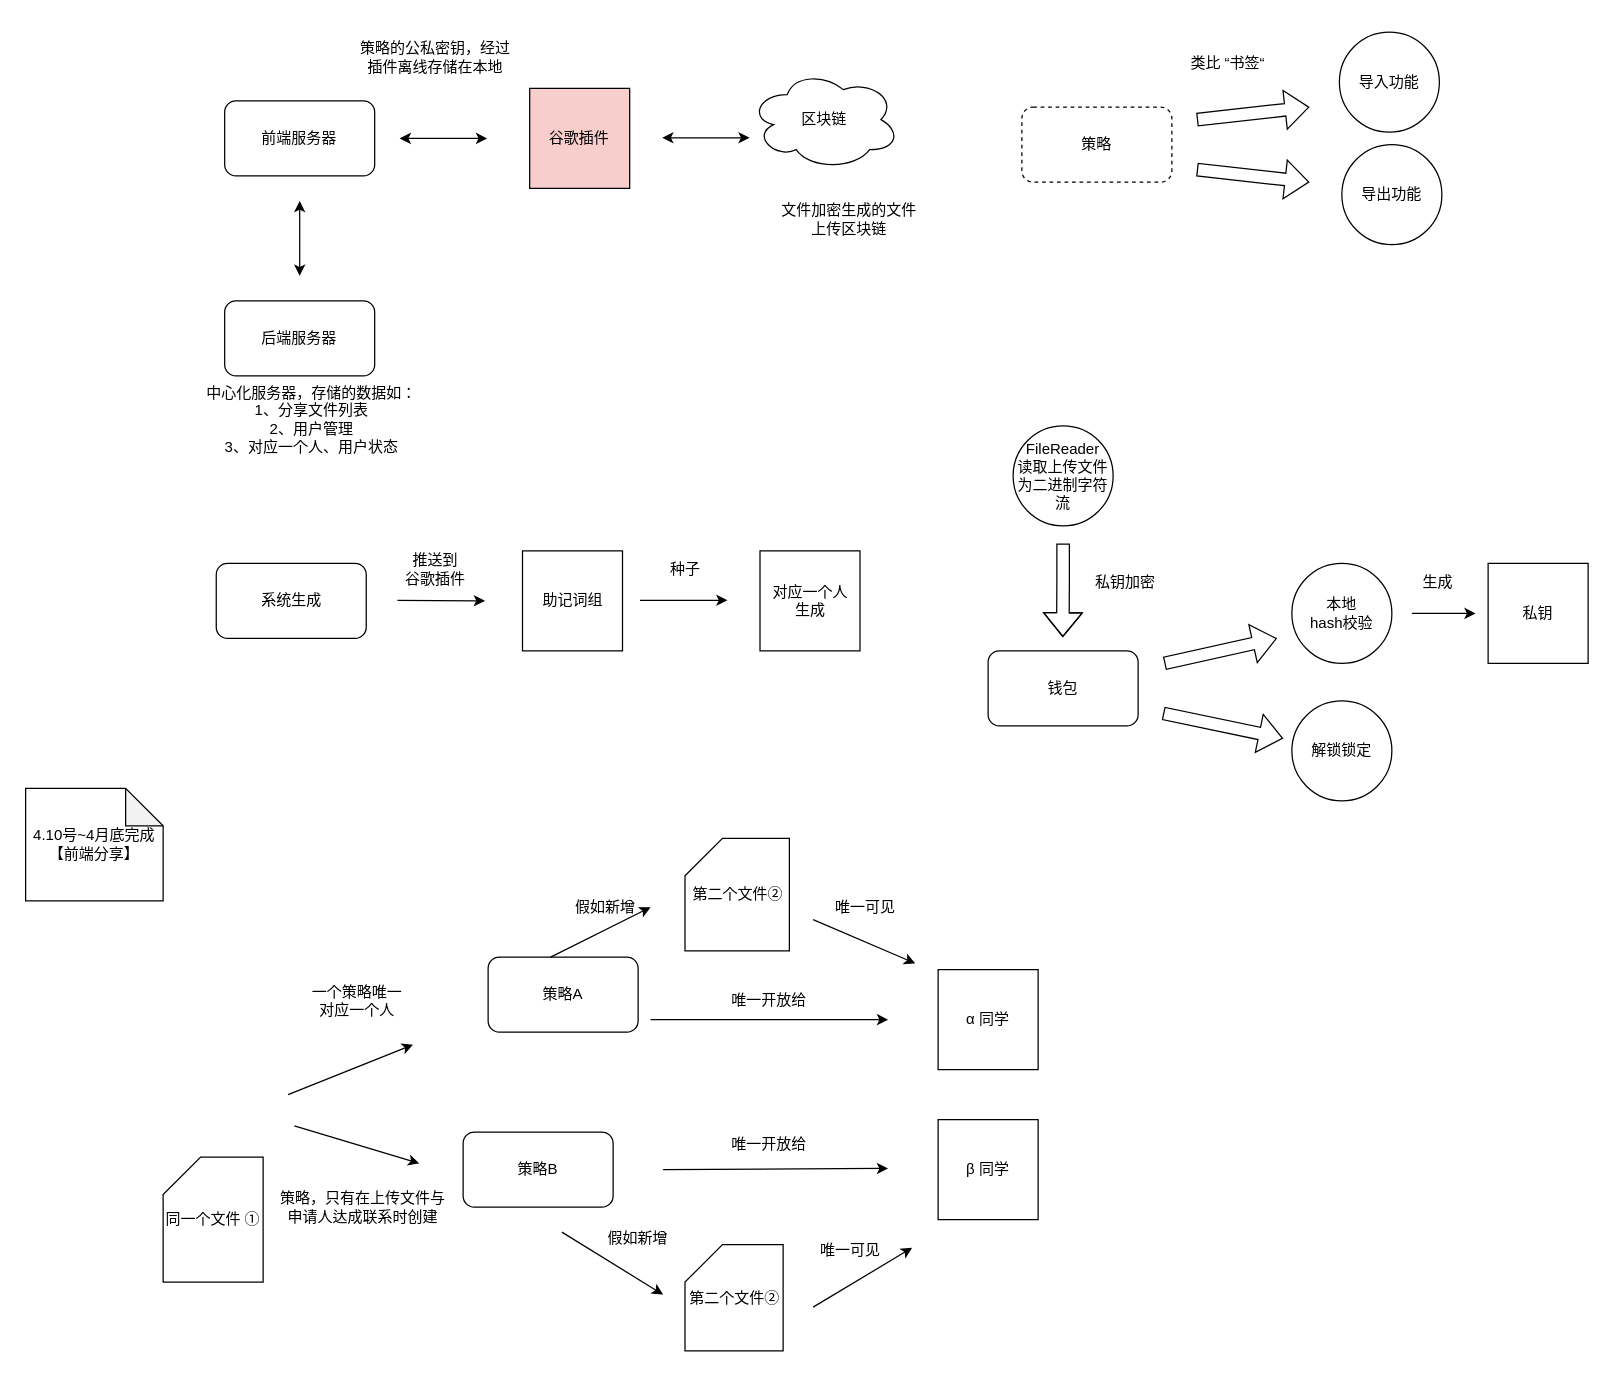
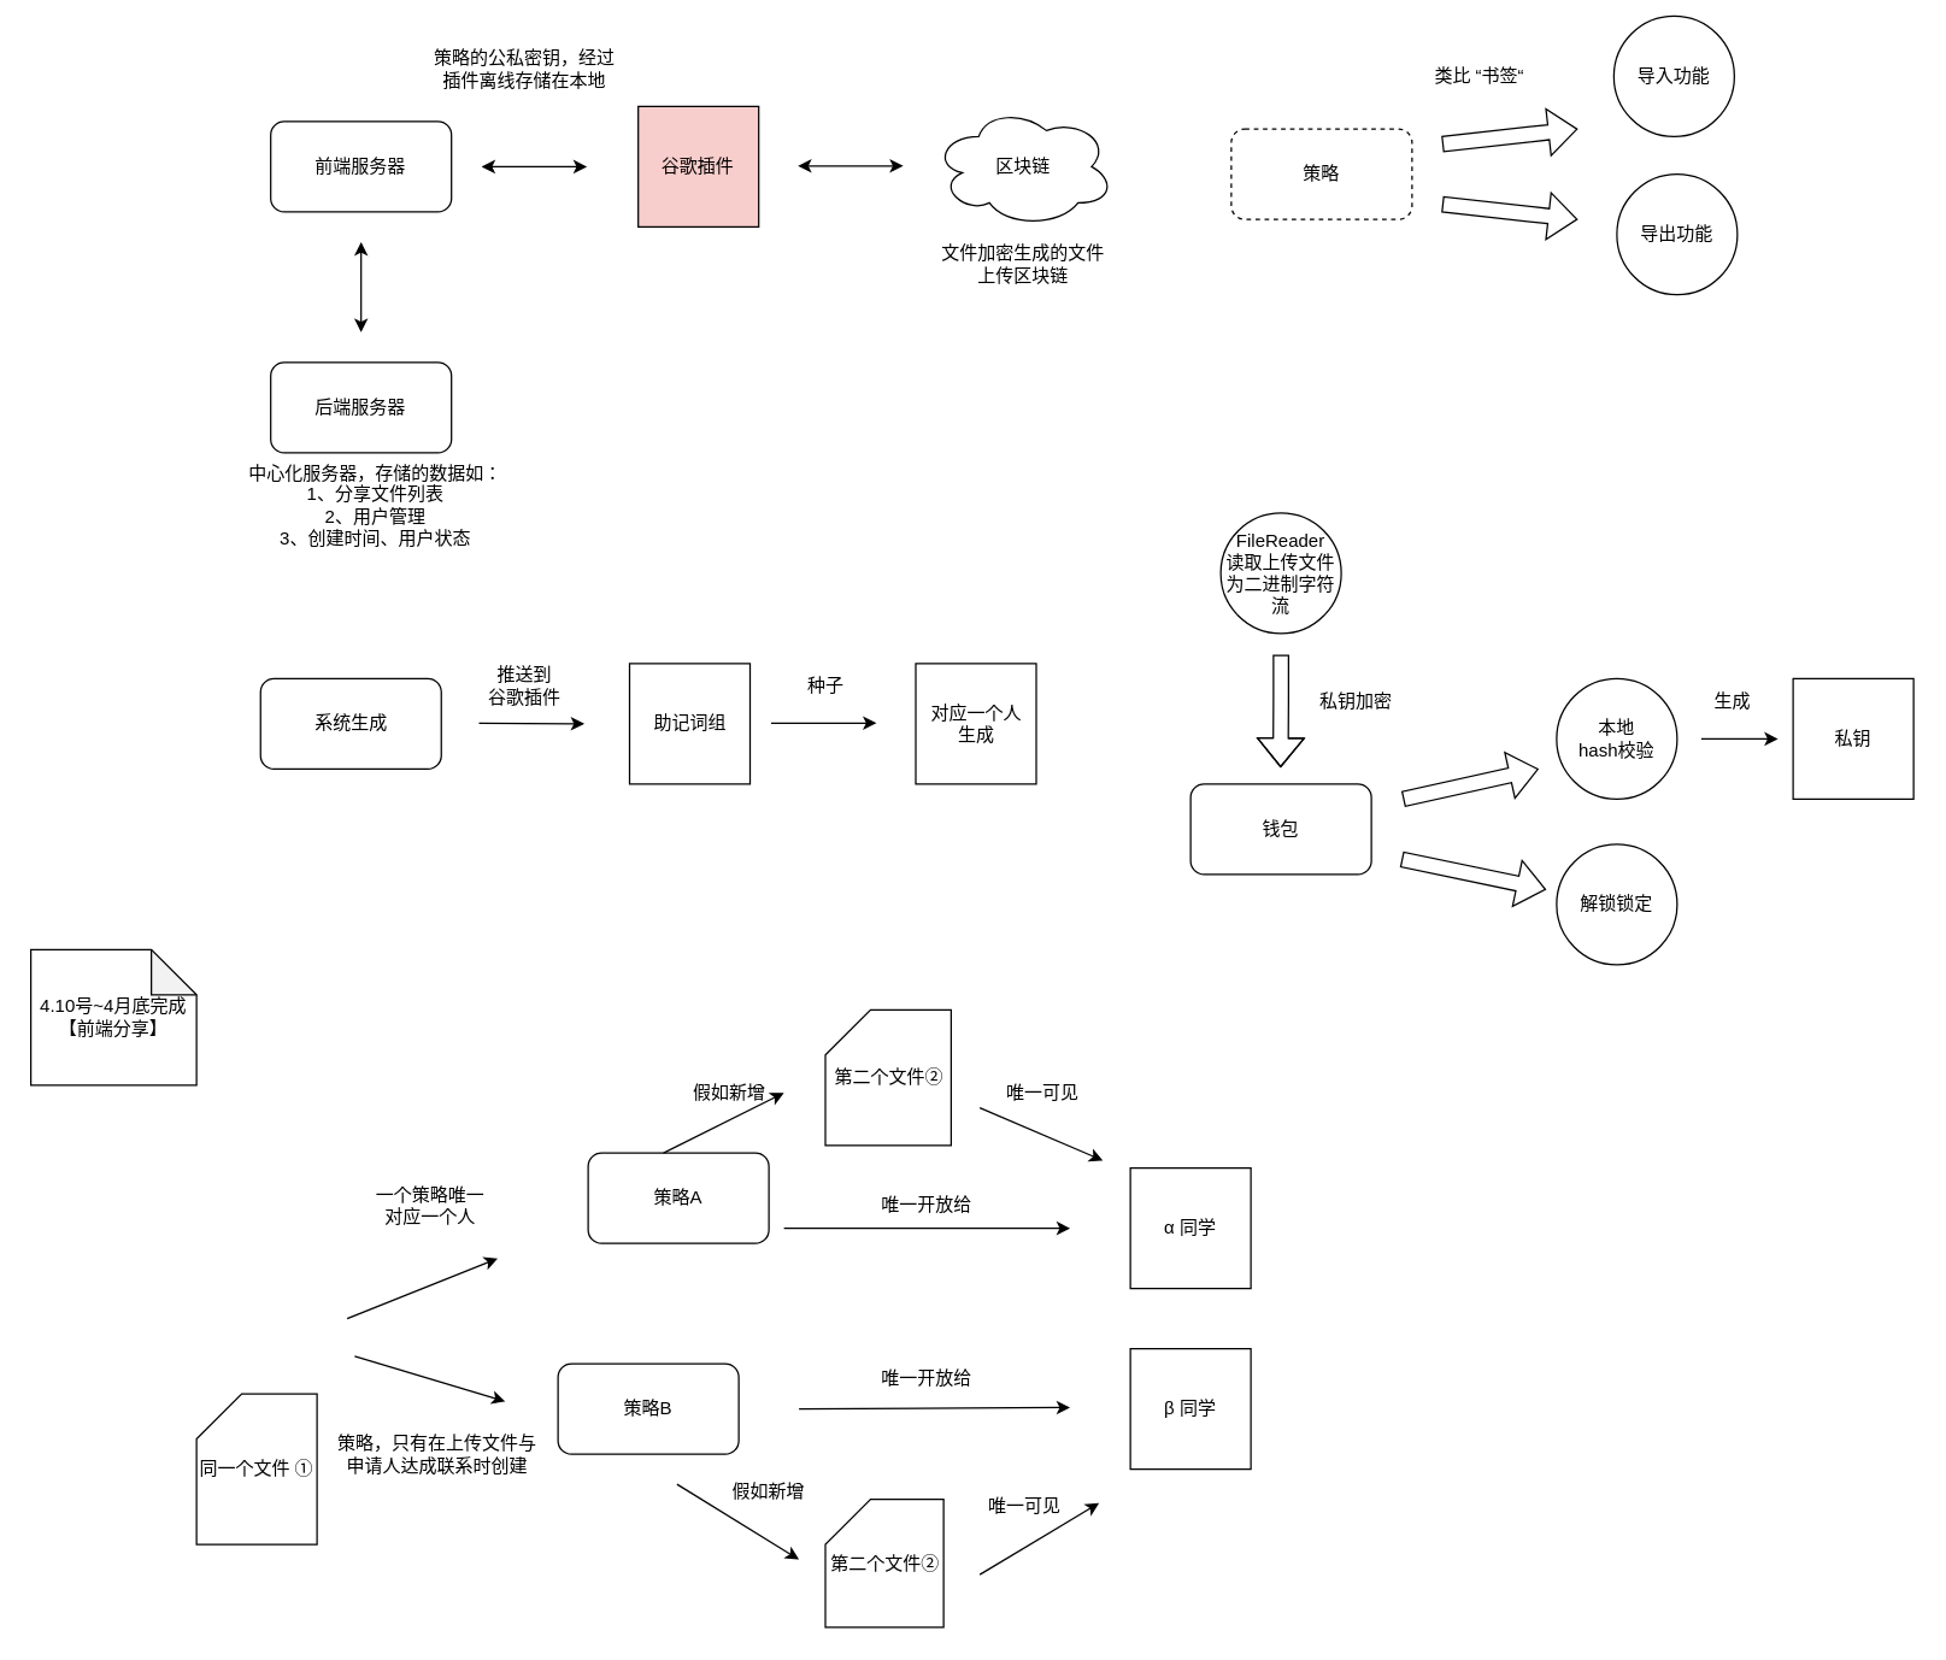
- <mxCell id="20" value="导入功能" style="ellipse;whiteSpace=wrap;html=1;aspect=fixed;" vertex="1" parent="1"><mxGeometry x="1071" y="25" width="80" height="80" as="geometry" /></mxCell>
+ <mxCell id="20" value="导入功能" style="ellipse;whiteSpace=wrap;html=1;aspect=fixed;" vertex="1" parent="1"><mxGeometry x="1071" y="10" width="80" height="80" as="geometry" /></mxCell>
- <mxCell id="5" value="区块链" style="ellipse;shape=cloud;whiteSpace=wrap;html=1;" vertex="1" parent="1"><mxGeometry x="599.25" y="55" width="120" height="80" as="geometry" /></mxCell>
+ <mxCell id="5" value="区块链" style="ellipse;shape=cloud;whiteSpace=wrap;html=1;" vertex="1" parent="1"><mxGeometry x="619.25" y="70" width="120" height="80" as="geometry" /></mxCell>
- <mxCell id="9" value="中心化服务器，存储的数据如：&lt;br&gt;1、分享文件列表&lt;br&gt;2、用户管理&lt;br&gt;3、对应一个人、用户状态" style="text;html=1;strokeColor=none;fillColor=none;align=center;verticalAlign=middle;whiteSpace=wrap;rounded=0;" vertex="1" parent="1"><mxGeometry x="149.25" y="290" width="200" height="90" as="geometry" /></mxCell>
+ <mxCell id="9" value="中心化服务器，存储的数据如：&lt;br&gt;1、分享文件列表&lt;br&gt;2、用户管理&lt;br&gt;3、创建时间、用户状态" style="text;html=1;strokeColor=none;fillColor=none;align=center;verticalAlign=middle;whiteSpace=wrap;rounded=0;" vertex="1" parent="1"><mxGeometry x="149.25" y="290" width="200" height="90" as="geometry" /></mxCell>
